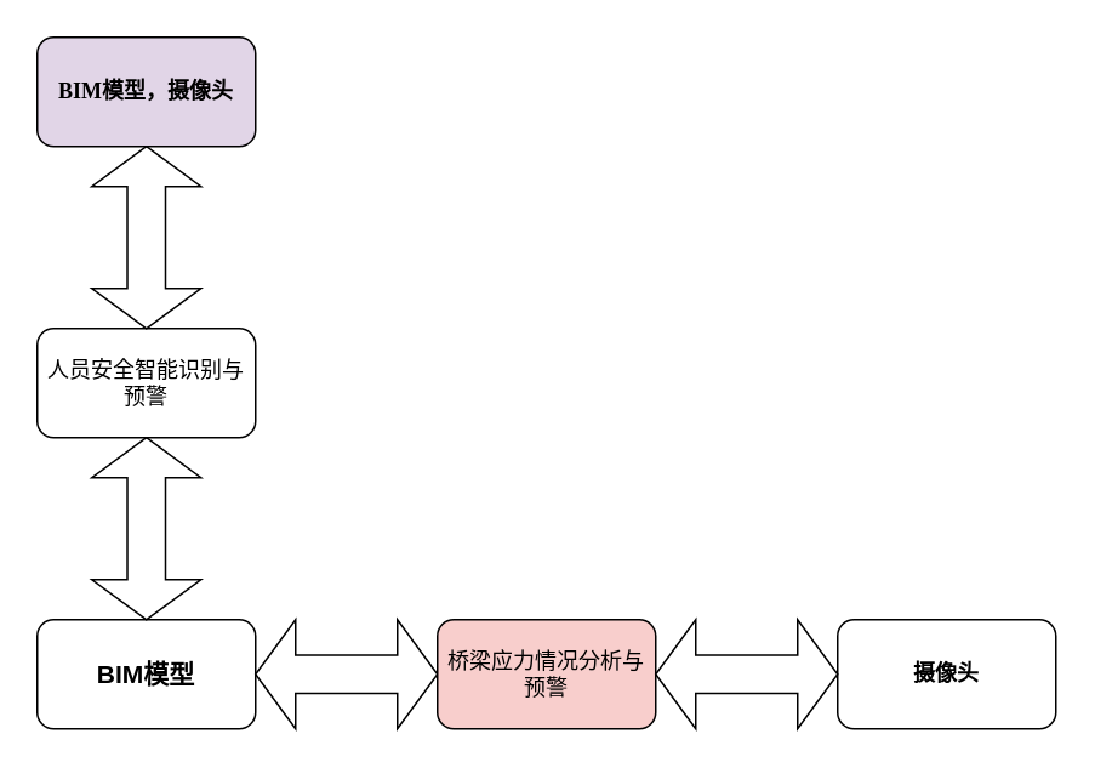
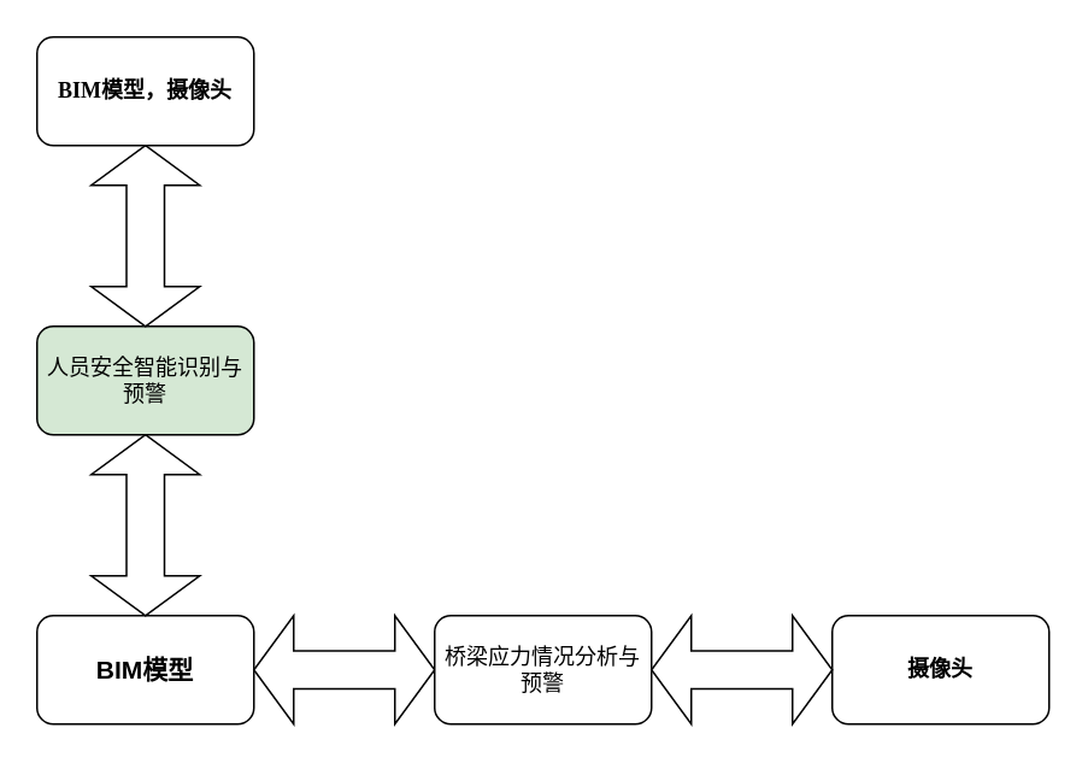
- <mxCell id="6" value="&lt;p class=&quot;MsoNormal&quot; style=&quot;font-size: 12px;&quot;&gt;&lt;span style=&quot;font-family: &amp;quot;times new roman&amp;quot;; font-size: 12px;&quot;&gt;&lt;font face=&quot;宋体&quot; style=&quot;font-size: 12px;&quot;&gt;BIM模型，摄像头&lt;/font&gt;&lt;/span&gt;&lt;/p&gt;" style="rounded=1;whiteSpace=wrap;html=1;fontStyle=1;rotation=0;direction=east;fontSize=12;fillColor=#e1d5e7;" vertex="1" parent="1"><mxGeometry x="20" y="20" width="120" height="60" as="geometry" /></mxCell>
+ <mxCell id="6" value="&lt;p class=&quot;MsoNormal&quot; style=&quot;font-size: 12px;&quot;&gt;&lt;span style=&quot;font-family: &amp;quot;times new roman&amp;quot;; font-size: 12px;&quot;&gt;&lt;font face=&quot;宋体&quot; style=&quot;font-size: 12px;&quot;&gt;BIM模型，摄像头&lt;/font&gt;&lt;/span&gt;&lt;/p&gt;" style="rounded=1;whiteSpace=wrap;html=1;fontStyle=1;rotation=0;direction=east;fontSize=12;" vertex="1" parent="1"><mxGeometry x="20" y="20" width="120" height="60" as="geometry" /></mxCell>
- <mxCell id="4" value="&lt;p class=&quot;MsoNormal&quot; style=&quot;font-size: 12px;&quot;&gt;&lt;span style=&quot;font-family: &amp;quot;times new roman&amp;quot;; font-size: 12px;&quot;&gt;&lt;font face=&quot;宋体&quot; style=&quot;font-size: 12px;&quot;&gt;人员安全智能识别与预警&lt;/font&gt;&lt;/span&gt;&lt;/p&gt;" style="rounded=1;whiteSpace=wrap;html=1;rotation=0;direction=east;fontSize=12;" vertex="1" parent="1"><mxGeometry x="20" y="180" width="120" height="60" as="geometry" /></mxCell>
+ <mxCell id="4" value="&lt;p class=&quot;MsoNormal&quot; style=&quot;font-size: 12px;&quot;&gt;&lt;span style=&quot;font-family: &amp;quot;times new roman&amp;quot;; font-size: 12px;&quot;&gt;&lt;font face=&quot;宋体&quot; style=&quot;font-size: 12px;&quot;&gt;人员安全智能识别与预警&lt;/font&gt;&lt;/span&gt;&lt;/p&gt;" style="rounded=1;whiteSpace=wrap;html=1;rotation=0;direction=east;fontSize=12;fillColor=#d5e8d4;" vertex="1" parent="1"><mxGeometry x="20" y="180" width="120" height="60" as="geometry" /></mxCell>
- <mxCell id="8" value="&lt;p class=&quot;MsoNormal&quot; style=&quot;font-size: 12px;&quot;&gt;&lt;span style=&quot;font-size: 12px;&quot;&gt;&lt;font face=&quot;宋体&quot; style=&quot;font-size: 12px;&quot;&gt;桥梁应力情况分析&lt;/font&gt;&lt;font face=&quot;宋体&quot; style=&quot;font-size: 12px;&quot;&gt;与预警&lt;/font&gt;&lt;/span&gt;&lt;/p&gt;" style="rounded=1;whiteSpace=wrap;html=1;fontSize=12;fillColor=#f8cecc;" vertex="1" parent="1"><mxGeometry x="240" y="340" width="120" height="60" as="geometry" /></mxCell>
+ <mxCell id="8" value="&lt;p class=&quot;MsoNormal&quot; style=&quot;font-size: 12px;&quot;&gt;&lt;span style=&quot;font-size: 12px;&quot;&gt;&lt;font face=&quot;宋体&quot; style=&quot;font-size: 12px;&quot;&gt;桥梁应力情况分析&lt;/font&gt;&lt;font face=&quot;宋体&quot; style=&quot;font-size: 12px;&quot;&gt;与预警&lt;/font&gt;&lt;/span&gt;&lt;/p&gt;" style="rounded=1;whiteSpace=wrap;html=1;fontSize=12;" vertex="1" parent="1"><mxGeometry x="240" y="340" width="120" height="60" as="geometry" /></mxCell>
